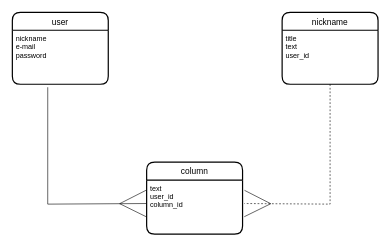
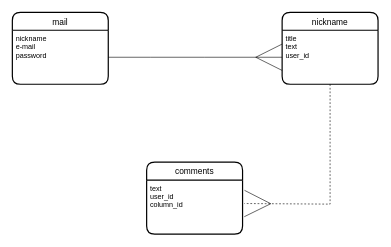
- <mxCell id="6" value="user" style="swimlane;childLayout=stackLayout;horizontal=1;startSize=30;horizontalStack=0;rounded=1;fontSize=14;fontStyle=0;strokeWidth=2;resizeParent=0;resizeLast=1;shadow=0;dashed=0;align=center;" vertex="1" parent="1"><mxGeometry x="20" y="20" width="160" height="120" as="geometry" /></mxCell>
+ <mxCell id="6" value="mail" style="swimlane;childLayout=stackLayout;horizontal=1;startSize=30;horizontalStack=0;rounded=1;fontSize=14;fontStyle=0;strokeWidth=2;resizeParent=0;resizeLast=1;shadow=0;dashed=0;align=center;" vertex="1" parent="1"><mxGeometry x="20" y="20" width="160" height="120" as="geometry" /></mxCell>
+ <mxCell id="8" value="" style="endArrow=ERmany;html=1;rounded=0;strokeWidth=1;exitX=1;exitY=0.5;exitDx=0;exitDy=0;entryX=0;entryY=0.5;entryDx=0;entryDy=0;endFill=0;endSize=42;" edge="1" parent="1" source="7" target="3"><mxGeometry relative="1" as="geometry"><mxPoint x="200" y="180" as="sourcePoint" /><mxPoint x="360" y="180" as="targetPoint" /><Array as="points"><mxPoint x="250" y="95" /><mxPoint x="340" y="95" /></Array></mxGeometry></mxCell>
- <mxCell id="9" value="" style="endArrow=ERmany;html=1;rounded=0;strokeWidth=1;exitX=0.369;exitY=1.056;exitDx=0;exitDy=0;exitPerimeter=0;entryX=-0.006;entryY=0.433;entryDx=0;entryDy=0;entryPerimeter=0;endFill=0;endSize=42;" edge="1" parent="1" source="7" target="5"><mxGeometry relative="1" as="geometry"><mxPoint x="200" y="180" as="sourcePoint" /><mxPoint x="230" y="340" as="targetPoint" /><Array as="points"><mxPoint x="79" y="340" /></Array></mxGeometry></mxCell>
- <mxCell id="4" value="column" style="swimlane;childLayout=stackLayout;horizontal=1;startSize=30;horizontalStack=0;rounded=1;fontSize=14;fontStyle=0;strokeWidth=2;resizeParent=0;resizeLast=1;shadow=0;dashed=0;align=center;" vertex="1" parent="1"><mxGeometry x="244" y="270" width="160" height="120" as="geometry" /></mxCell>
+ <mxCell id="4" value="comments" style="swimlane;childLayout=stackLayout;horizontal=1;startSize=30;horizontalStack=0;rounded=1;fontSize=14;fontStyle=0;strokeWidth=2;resizeParent=0;resizeLast=1;shadow=0;dashed=0;align=center;" vertex="1" parent="1"><mxGeometry x="244" y="270" width="160" height="120" as="geometry" /></mxCell>
